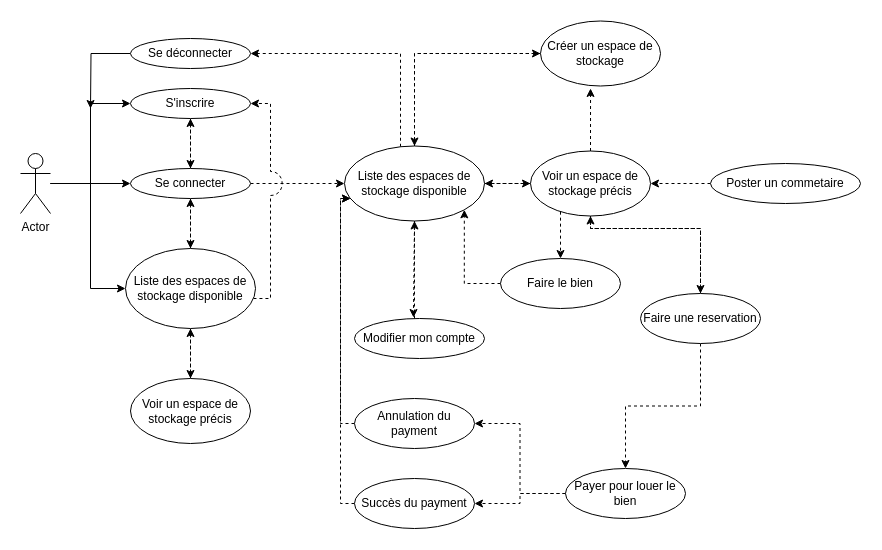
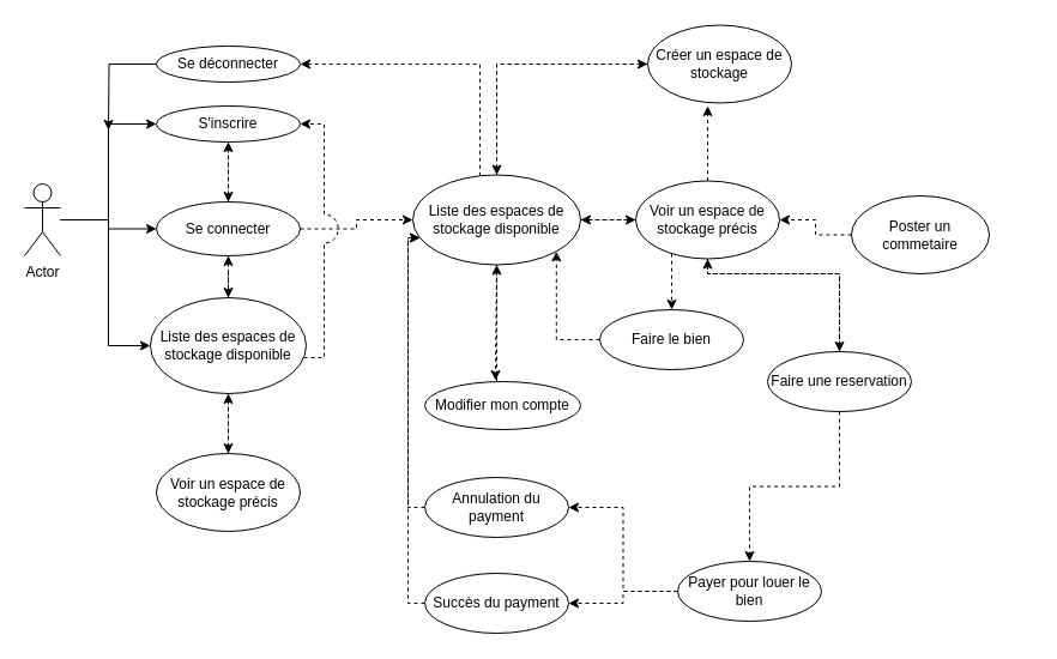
- <mxCell id="11" value="Se connecter" style="ellipse;whiteSpace=wrap;html=1;" parent="1" vertex="1"><mxGeometry x="130" y="168" width="120" height="30" as="geometry" /></mxCell>
+ <mxCell id="11" value="Se connecter" style="ellipse;whiteSpace=wrap;html=1;" parent="1" vertex="1"><mxGeometry x="130" y="168" width="120" height="45" as="geometry" /></mxCell>
- <mxCell id="37" value="Poster un commetaire" style="ellipse;whiteSpace=wrap;html=1;" parent="1" vertex="1"><mxGeometry x="710" y="163" width="150" height="40" as="geometry" /></mxCell>
+ <mxCell id="37" value="Poster un commetaire" style="ellipse;whiteSpace=wrap;html=1;" parent="1" vertex="1"><mxGeometry x="710" y="163" width="115" height="65" as="geometry" /></mxCell>
